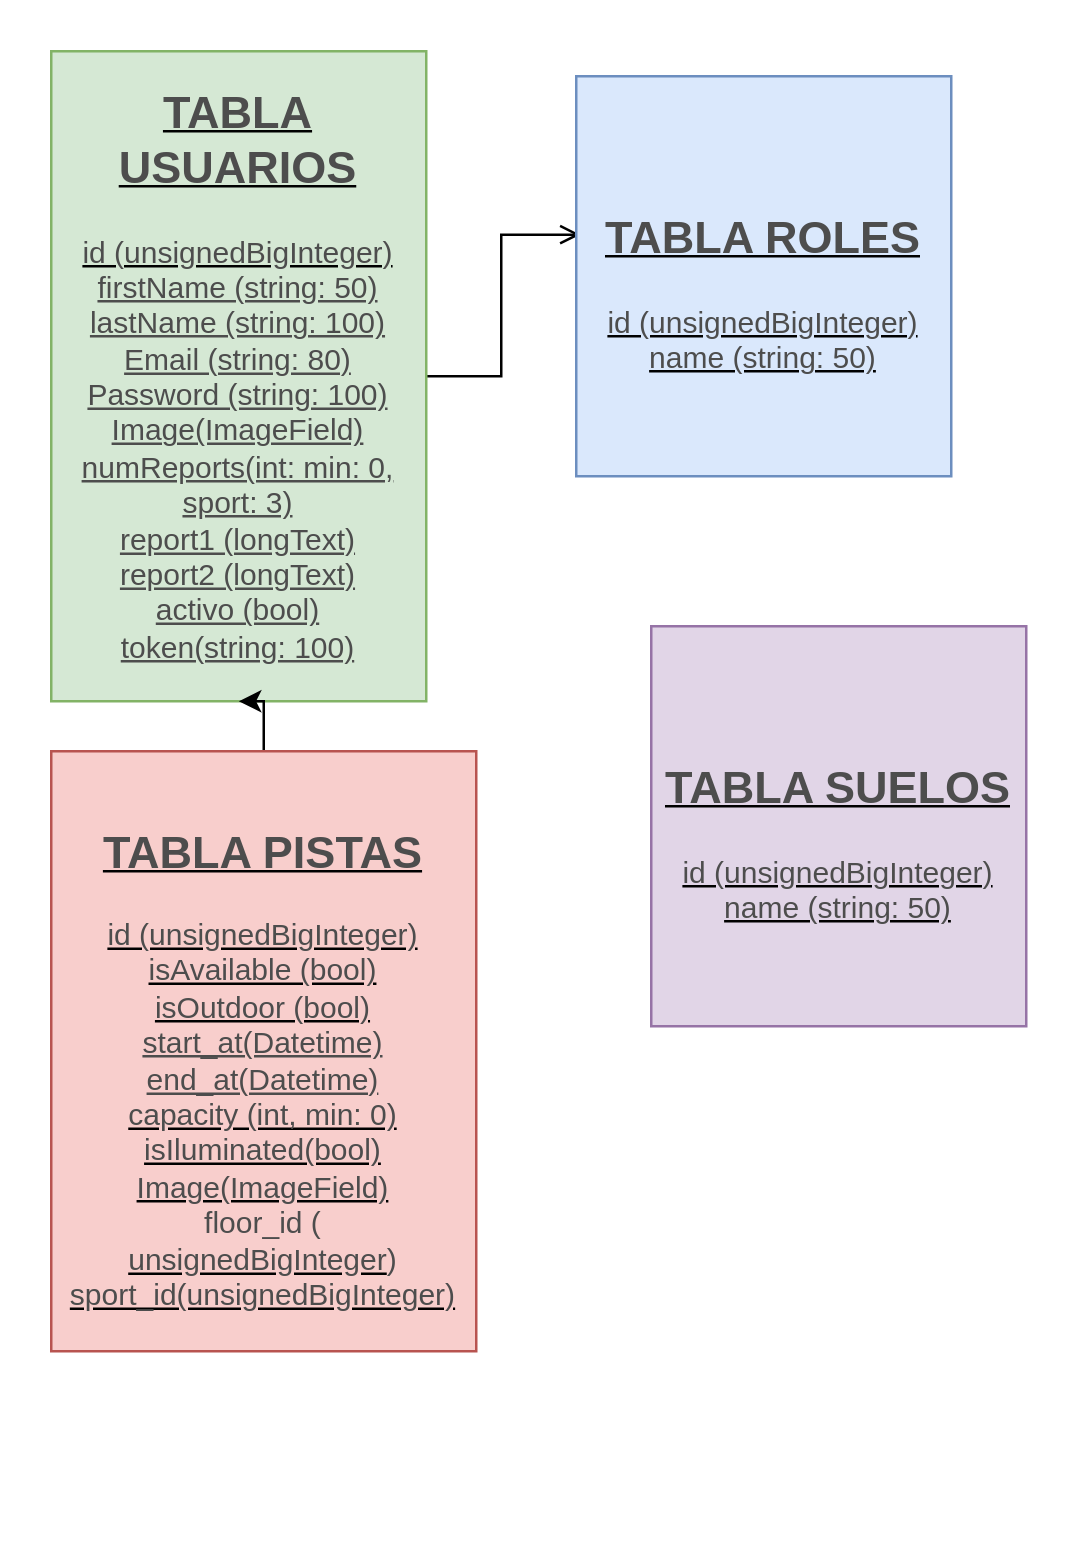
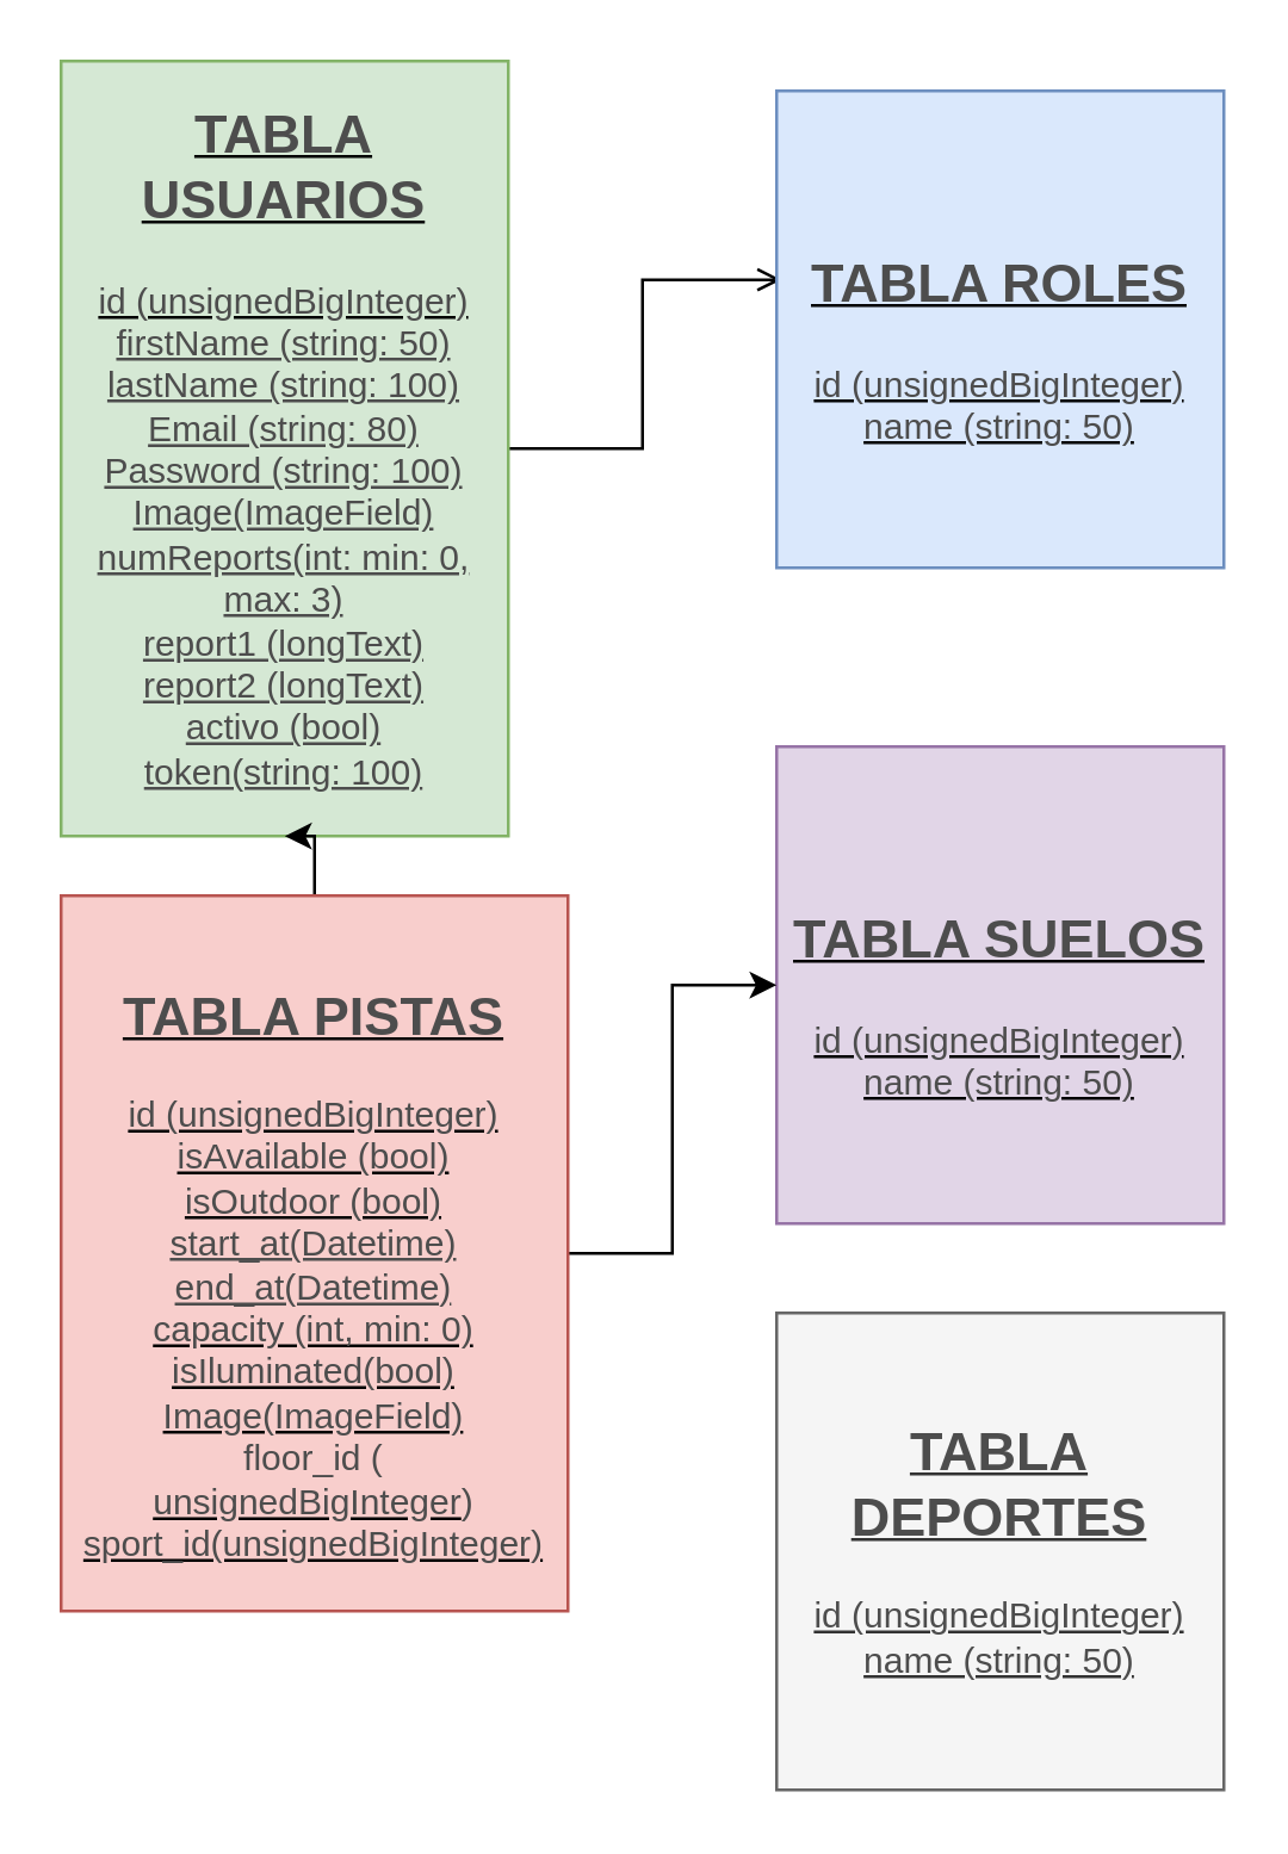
- <mxCell id="5" value="&lt;h2&gt;&lt;u&gt;&lt;font color=&quot;#4d4d4d&quot;&gt;TABLA ROLES&lt;/font&gt;&lt;/u&gt;&lt;/h2&gt;&lt;div&gt;&lt;div&gt;&lt;u&gt;&lt;font color=&quot;#4d4d4d&quot;&gt;id (unsignedBigInteger)&lt;/font&gt;&lt;/u&gt;&lt;/div&gt;&lt;/div&gt;&lt;div&gt;&lt;u&gt;&lt;font color=&quot;#4d4d4d&quot;&gt;name (string: 50)&lt;/font&gt;&lt;/u&gt;&lt;/div&gt;" style="rounded=0;whiteSpace=wrap;html=1;fillColor=#dae8fc;strokeColor=#6c8ebf;" vertex="1" parent="1"><mxGeometry x="230" y="30" width="150" height="160" as="geometry" /></mxCell>
+ <mxCell id="5" value="&lt;h2&gt;&lt;u&gt;&lt;font color=&quot;#4d4d4d&quot;&gt;TABLA ROLES&lt;/font&gt;&lt;/u&gt;&lt;/h2&gt;&lt;div&gt;&lt;div&gt;&lt;u&gt;&lt;font color=&quot;#4d4d4d&quot;&gt;id (unsignedBigInteger)&lt;/font&gt;&lt;/u&gt;&lt;/div&gt;&lt;/div&gt;&lt;div&gt;&lt;u&gt;&lt;font color=&quot;#4d4d4d&quot;&gt;name (string: 50)&lt;/font&gt;&lt;/u&gt;&lt;/div&gt;" style="rounded=0;whiteSpace=wrap;html=1;fillColor=#dae8fc;strokeColor=#6c8ebf;" vertex="1" parent="1"><mxGeometry x="260" y="30" width="150" height="160" as="geometry" /></mxCell>
- <mxCell id="3" value="&lt;h2&gt;&lt;u&gt;&lt;font color=&quot;#4d4d4d&quot;&gt;TABLA USUARIOS&lt;/font&gt;&lt;/u&gt;&lt;/h2&gt;&lt;div&gt;&lt;u&gt;&lt;font color=&quot;#4d4d4d&quot;&gt;id (unsignedBigInteger)&lt;/font&gt;&lt;/u&gt;&lt;/div&gt;&lt;div&gt;&lt;font color=&quot;#4d4d4d&quot;&gt;&lt;u&gt;firstName (string: 50)&lt;/u&gt;&lt;/font&gt;&lt;/div&gt;&lt;div&gt;&lt;u style=&quot;color: rgb(77 , 77 , 77)&quot;&gt;lastName (string: 100)&lt;/u&gt;&lt;font color=&quot;#4d4d4d&quot;&gt;&lt;u&gt;&lt;br&gt;&lt;/u&gt;&lt;/font&gt;&lt;/div&gt;&lt;div&gt;&lt;u style=&quot;color: rgb(77 , 77 , 77)&quot;&gt;Email (string: 80)&lt;/u&gt;&lt;u style=&quot;color: rgb(77 , 77 , 77)&quot;&gt;&lt;br&gt;&lt;/u&gt;&lt;/div&gt;&lt;div&gt;&lt;u style=&quot;color: rgb(77 , 77 , 77)&quot;&gt;Password (string: 100)&lt;/u&gt;&lt;/div&gt;&lt;div&gt;&lt;u style=&quot;color: rgb(77 , 77 , 77)&quot;&gt;Image(ImageField)&lt;/u&gt;&lt;u style=&quot;color: rgb(77 , 77 , 77)&quot;&gt;&lt;br&gt;&lt;/u&gt;&lt;/div&gt;&lt;div&gt;&lt;u style=&quot;color: rgb(77 , 77 , 77)&quot;&gt;numReports(int: min: 0, sport: 3)&lt;/u&gt;&lt;u style=&quot;color: rgb(77 , 77 , 77)&quot;&gt;&lt;br&gt;&lt;/u&gt;&lt;/div&gt;&lt;div&gt;&lt;u style=&quot;color: rgb(77 , 77 , 77)&quot;&gt;report1 (longText)&lt;/u&gt;&lt;u style=&quot;color: rgb(77 , 77 , 77)&quot;&gt;&lt;br&gt;&lt;/u&gt;&lt;/div&gt;&lt;div&gt;&lt;u style=&quot;color: rgb(77 , 77 , 77)&quot;&gt;report2 (longText)&lt;/u&gt;&lt;u style=&quot;color: rgb(77 , 77 , 77)&quot;&gt;&lt;br&gt;&lt;/u&gt;&lt;/div&gt;&lt;div&gt;&lt;u style=&quot;color: rgb(77 , 77 , 77)&quot;&gt;activo (bool)&lt;/u&gt;&lt;/div&gt;&lt;div&gt;&lt;u style=&quot;color: rgb(77 , 77 , 77)&quot;&gt;token(string: 100)&lt;/u&gt;&lt;/div&gt;&lt;div&gt;&lt;u style=&quot;color: rgb(77 , 77 , 77)&quot;&gt;&lt;br&gt;&lt;/u&gt;&lt;/div&gt;" style="rounded=0;whiteSpace=wrap;html=1;fillColor=#d5e8d4;strokeColor=#82b366;strokeWidth=1;perimeterSpacing=0;line-height:30px;" vertex="1" parent="1"><mxGeometry x="20" y="20" width="150" height="260" as="geometry" /></mxCell>
+ <mxCell id="3" value="&lt;h2&gt;&lt;u&gt;&lt;font color=&quot;#4d4d4d&quot;&gt;TABLA USUARIOS&lt;/font&gt;&lt;/u&gt;&lt;/h2&gt;&lt;div&gt;&lt;u&gt;&lt;font color=&quot;#4d4d4d&quot;&gt;id (unsignedBigInteger)&lt;/font&gt;&lt;/u&gt;&lt;/div&gt;&lt;div&gt;&lt;font color=&quot;#4d4d4d&quot;&gt;&lt;u&gt;firstName (string: 50)&lt;/u&gt;&lt;/font&gt;&lt;/div&gt;&lt;div&gt;&lt;u style=&quot;color: rgb(77 , 77 , 77)&quot;&gt;lastName (string: 100)&lt;/u&gt;&lt;font color=&quot;#4d4d4d&quot;&gt;&lt;u&gt;&lt;br&gt;&lt;/u&gt;&lt;/font&gt;&lt;/div&gt;&lt;div&gt;&lt;u style=&quot;color: rgb(77 , 77 , 77)&quot;&gt;Email (string: 80)&lt;/u&gt;&lt;u style=&quot;color: rgb(77 , 77 , 77)&quot;&gt;&lt;br&gt;&lt;/u&gt;&lt;/div&gt;&lt;div&gt;&lt;u style=&quot;color: rgb(77 , 77 , 77)&quot;&gt;Password (string: 100)&lt;/u&gt;&lt;/div&gt;&lt;div&gt;&lt;u style=&quot;color: rgb(77 , 77 , 77)&quot;&gt;Image(ImageField)&lt;/u&gt;&lt;u style=&quot;color: rgb(77 , 77 , 77)&quot;&gt;&lt;br&gt;&lt;/u&gt;&lt;/div&gt;&lt;div&gt;&lt;u style=&quot;color: rgb(77 , 77 , 77)&quot;&gt;numReports(int: min: 0, max: 3)&lt;/u&gt;&lt;u style=&quot;color: rgb(77 , 77 , 77)&quot;&gt;&lt;br&gt;&lt;/u&gt;&lt;/div&gt;&lt;div&gt;&lt;u style=&quot;color: rgb(77 , 77 , 77)&quot;&gt;report1 (longText)&lt;/u&gt;&lt;u style=&quot;color: rgb(77 , 77 , 77)&quot;&gt;&lt;br&gt;&lt;/u&gt;&lt;/div&gt;&lt;div&gt;&lt;u style=&quot;color: rgb(77 , 77 , 77)&quot;&gt;report2 (longText)&lt;/u&gt;&lt;u style=&quot;color: rgb(77 , 77 , 77)&quot;&gt;&lt;br&gt;&lt;/u&gt;&lt;/div&gt;&lt;div&gt;&lt;u style=&quot;color: rgb(77 , 77 , 77)&quot;&gt;activo (bool)&lt;/u&gt;&lt;/div&gt;&lt;div&gt;&lt;u style=&quot;color: rgb(77 , 77 , 77)&quot;&gt;token(string: 100)&lt;/u&gt;&lt;/div&gt;&lt;div&gt;&lt;u style=&quot;color: rgb(77 , 77 , 77)&quot;&gt;&lt;br&gt;&lt;/u&gt;&lt;/div&gt;" style="rounded=0;whiteSpace=wrap;html=1;fillColor=#d5e8d4;strokeColor=#82b366;strokeWidth=1;perimeterSpacing=0;line-height:30px;" vertex="1" parent="1"><mxGeometry x="20" y="20" width="150" height="260" as="geometry" /></mxCell>
+ <mxCell id="6" style="edgeStyle=orthogonalEdgeStyle;rounded=0;orthogonalLoop=1;jettySize=auto;html=1;fontFamily=Helvetica;fontColor=#4D4D4D;" edge="1" parent="1" source="8" target="4"><mxGeometry relative="1" as="geometry" /></mxCell>
+ <mxCell id="9" value="&lt;h2&gt;&lt;u&gt;&lt;font color=&quot;#4d4d4d&quot;&gt;TABLA DEPORTES&lt;/font&gt;&lt;/u&gt;&lt;/h2&gt;&lt;div&gt;&lt;div&gt;&lt;u&gt;&lt;font color=&quot;#4d4d4d&quot;&gt;id (unsignedBigInteger)&lt;/font&gt;&lt;/u&gt;&lt;/div&gt;&lt;/div&gt;&lt;div&gt;&lt;u&gt;&lt;font color=&quot;#4d4d4d&quot;&gt;name (string: 50)&lt;/font&gt;&lt;/u&gt;&lt;/div&gt;&lt;div&gt;&lt;u&gt;&lt;font color=&quot;#4d4d4d&quot;&gt;&lt;br&gt;&lt;/font&gt;&lt;/u&gt;&lt;/div&gt;" style="rounded=0;whiteSpace=wrap;html=1;fillColor=#f5f5f5;strokeColor=#666666;fontColor=#333333;" vertex="1" parent="1"><mxGeometry x="260" y="440" width="150" height="160" as="geometry" /></mxCell>
